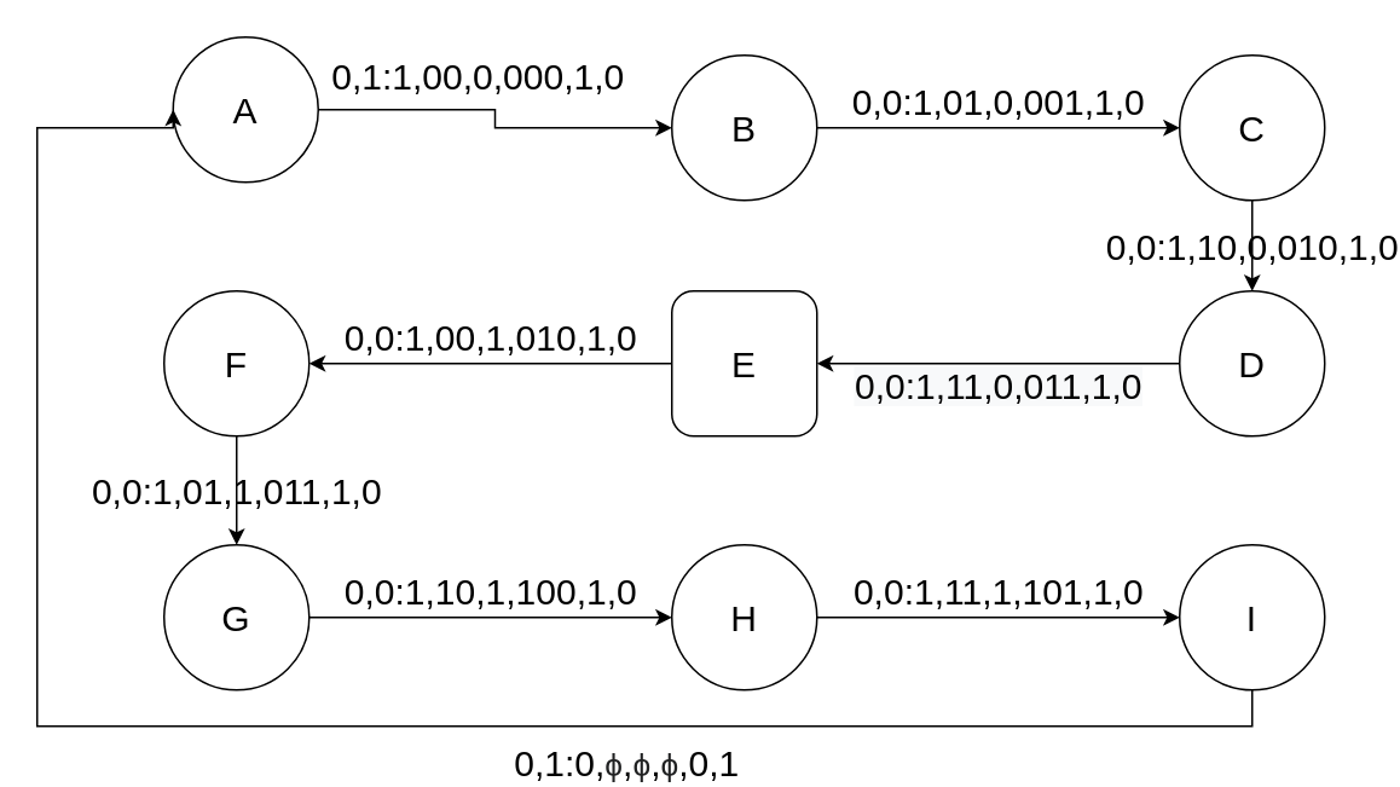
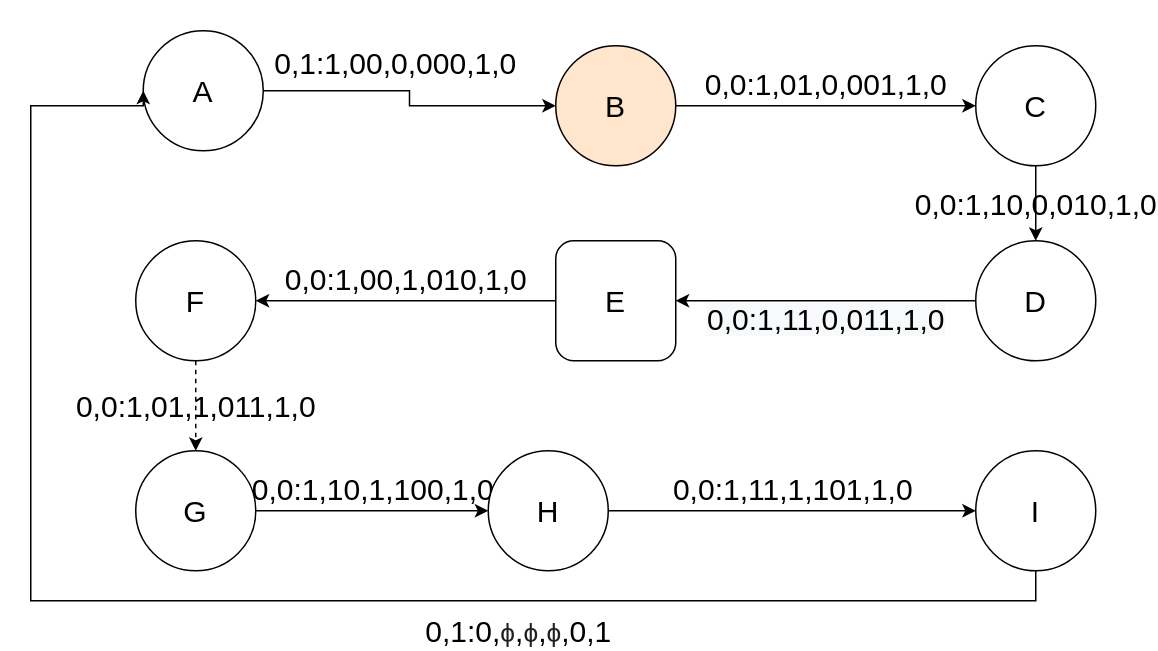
- <mxCell id="5" value="B" style="ellipse;whiteSpace=wrap;html=1;aspect=fixed;fontSize=20;" vertex="1" parent="1"><mxGeometry x="370" y="30" width="80" height="80" as="geometry" /></mxCell>
+ <mxCell id="5" value="B" style="ellipse;whiteSpace=wrap;html=1;aspect=fixed;fontSize=20;fillColor=#ffe6cc;" vertex="1" parent="1"><mxGeometry x="370" y="30" width="80" height="80" as="geometry" /></mxCell>
- <mxCell id="12" value="0,0:1,01,1,011,1,0" style="edgeStyle=orthogonalEdgeStyle;rounded=0;orthogonalLoop=1;jettySize=auto;html=1;exitX=0.5;exitY=1;exitDx=0;exitDy=0;entryX=0.5;entryY=0;entryDx=0;entryDy=0;labelBackgroundColor=none;fontSize=20;" edge="1" parent="1" source="13" target="15"><mxGeometry relative="1" as="geometry" /></mxCell>
+ <mxCell id="12" value="0,0:1,01,1,011,1,0" style="edgeStyle=orthogonalEdgeStyle;rounded=0;orthogonalLoop=1;jettySize=auto;html=1;exitX=0.5;exitY=1;exitDx=0;exitDy=0;entryX=0.5;entryY=0;entryDx=0;entryDy=0;labelBackgroundColor=none;fontSize=20;dashed=1;" edge="1" parent="1" source="13" target="15"><mxGeometry relative="1" as="geometry" /></mxCell>
- <mxCell id="17" value="H" style="ellipse;whiteSpace=wrap;html=1;aspect=fixed;fontSize=20;" vertex="1" parent="1"><mxGeometry x="370" y="300" width="80" height="80" as="geometry" /></mxCell>
+ <mxCell id="17" value="H" style="ellipse;whiteSpace=wrap;html=1;aspect=fixed;fontSize=20;" vertex="1" parent="1"><mxGeometry x="325" y="300" width="80" height="80" as="geometry" /></mxCell>
